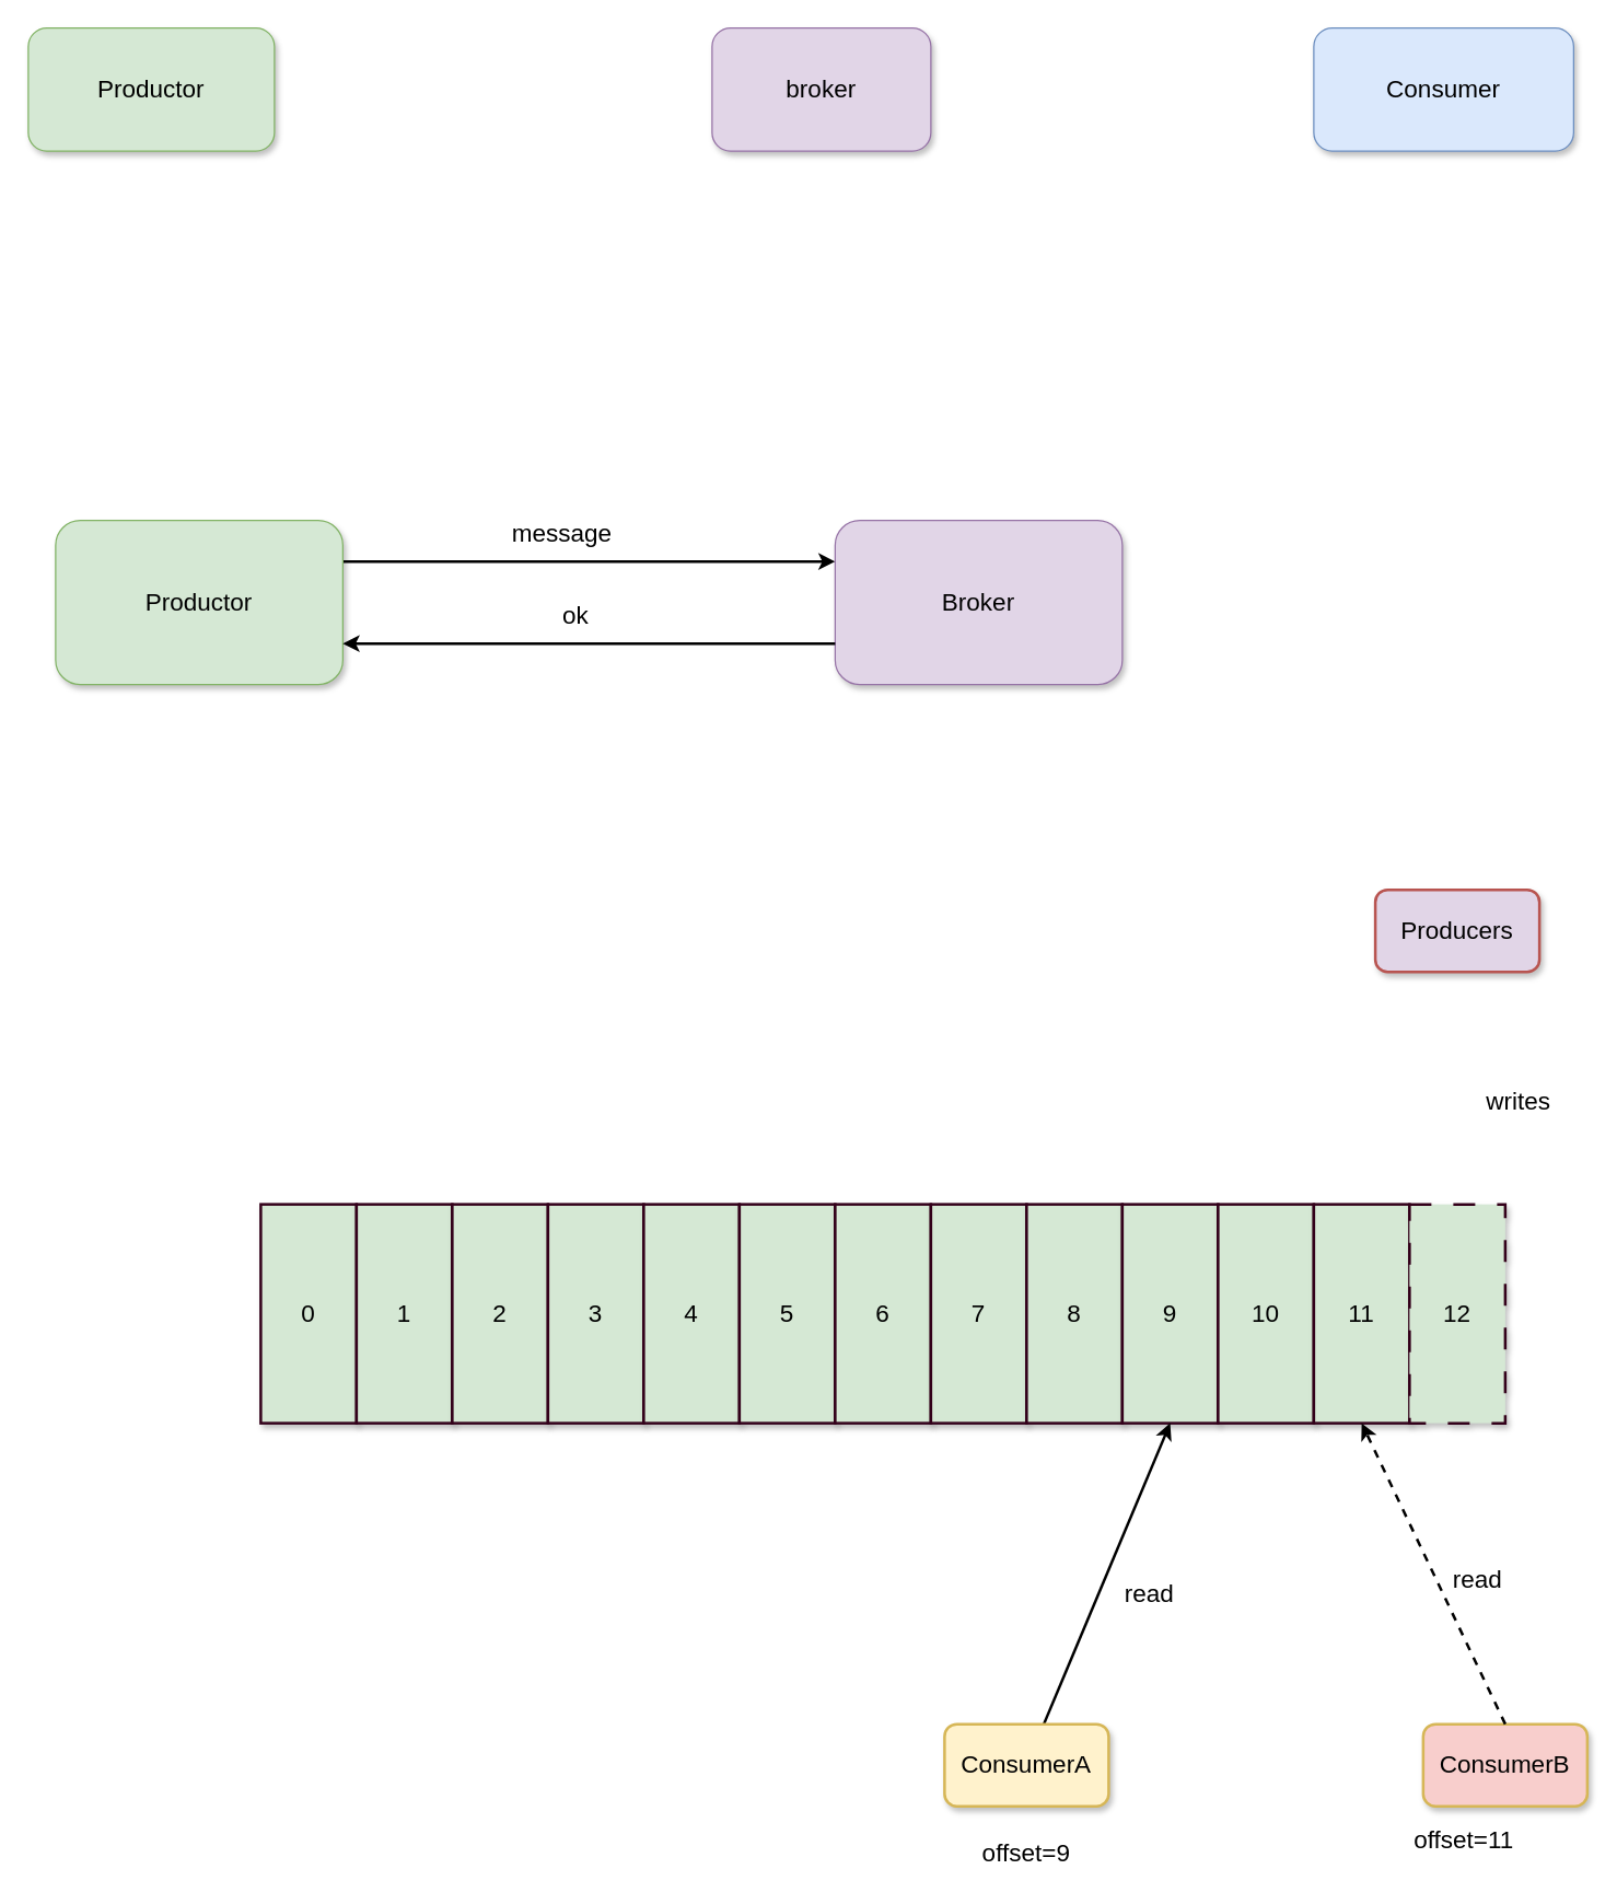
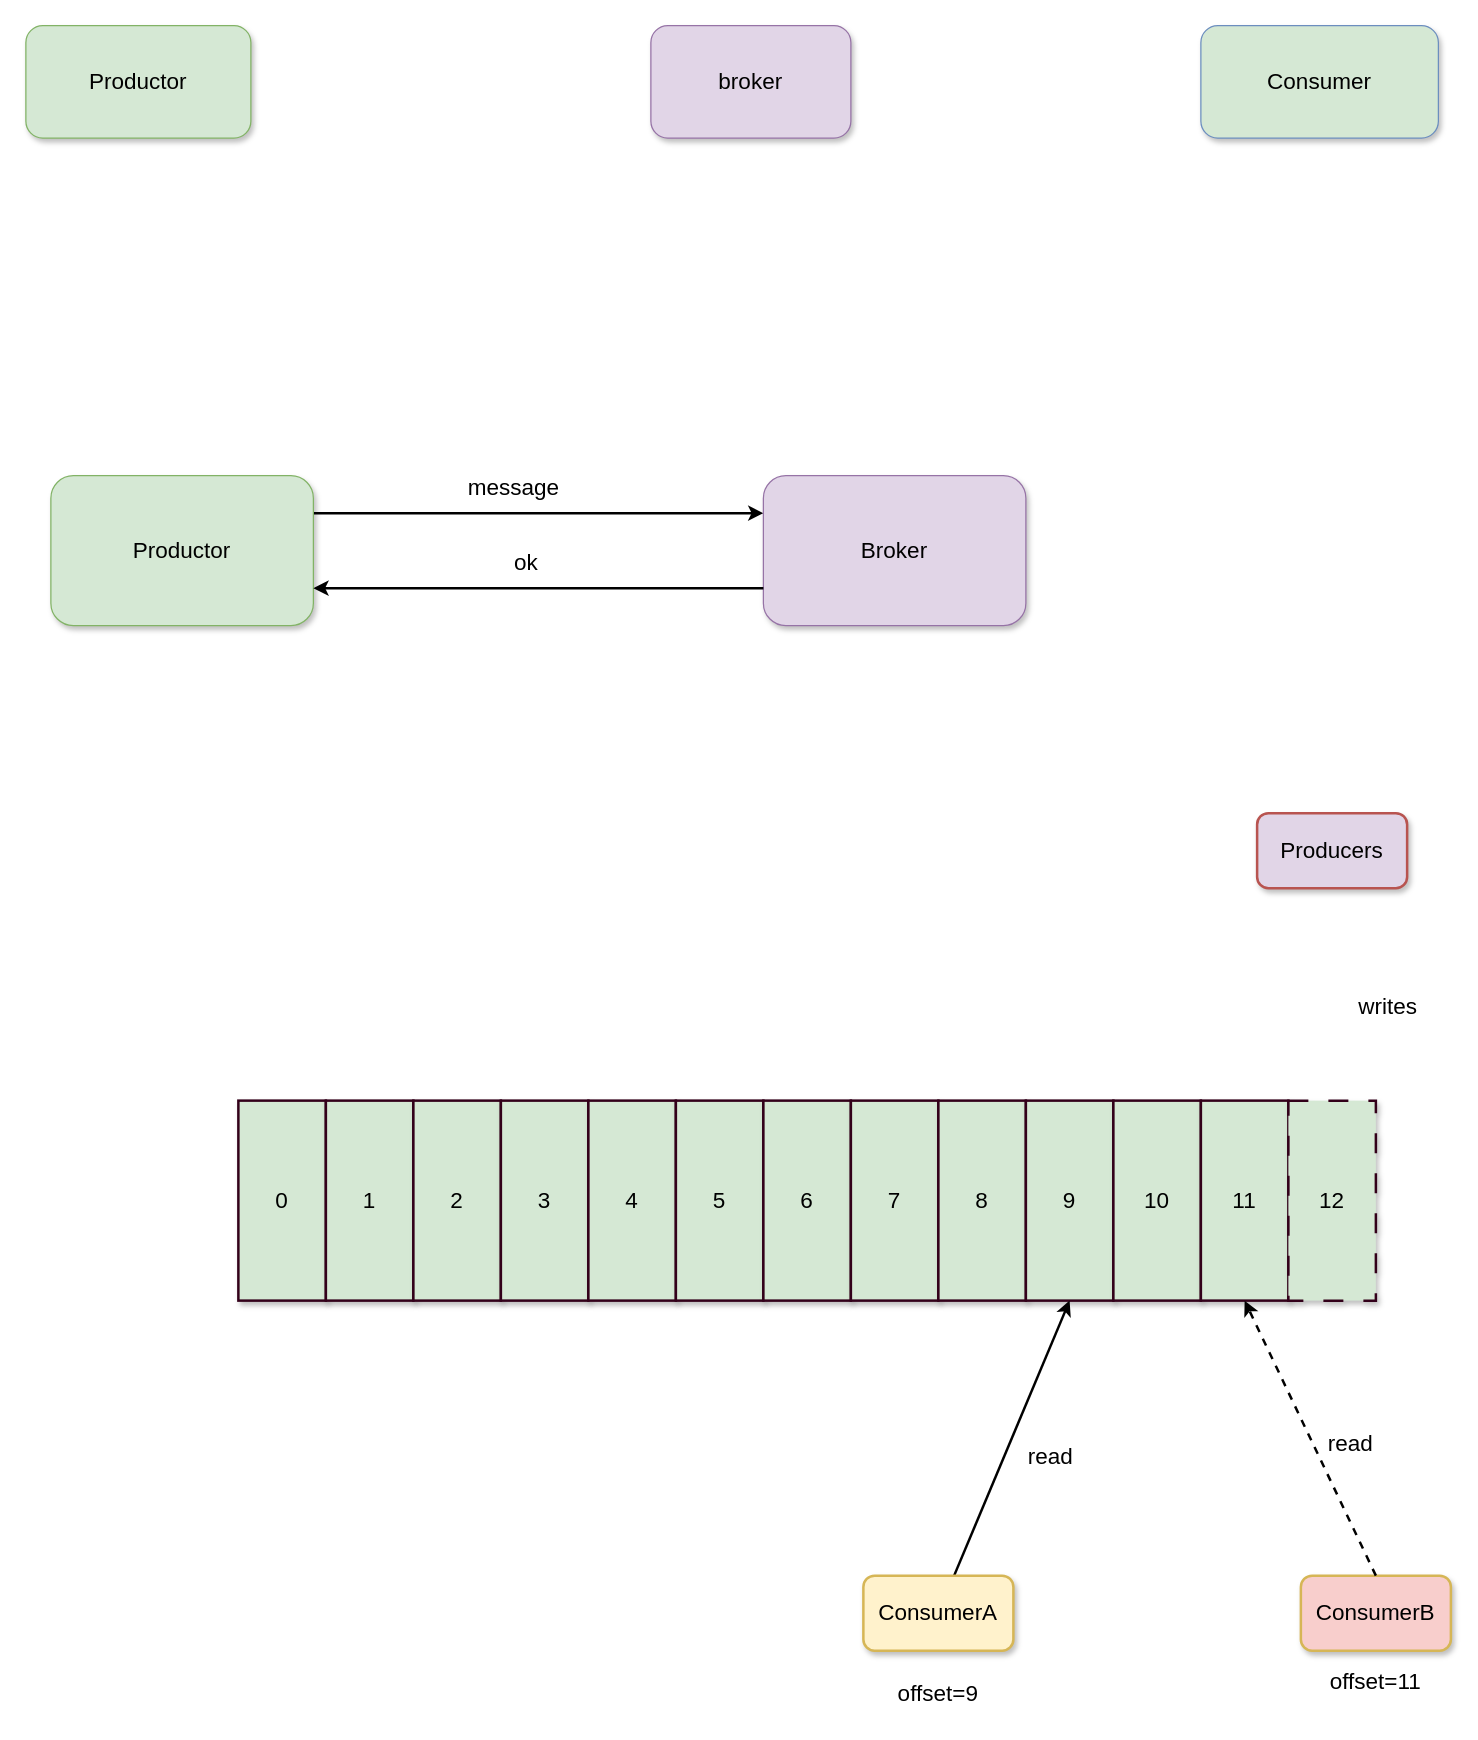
- <mxCell id="4" value="Consumer" style="rounded=1;whiteSpace=wrap;html=1;fillColor=#dae8fc;strokeColor=#6c8ebf;shadow=1;fontSize=18;" vertex="1" parent="1"><mxGeometry x="960" y="20" width="190" height="90" as="geometry" /></mxCell>
+ <mxCell id="4" value="Consumer" style="rounded=1;whiteSpace=wrap;html=1;fillColor=#d5e8d4;strokeColor=#6c8ebf;shadow=1;fontSize=18;" vertex="1" parent="1"><mxGeometry x="960" y="20" width="190" height="90" as="geometry" /></mxCell>
- <mxCell id="32" value="offset=11" style="text;html=1;strokeColor=none;fillColor=none;align=center;verticalAlign=middle;whiteSpace=wrap;rounded=0;shadow=1;glass=0;sketch=0;strokeWidth=2;fontSize=18;" vertex="1" parent="1"><mxGeometry x="1040" y="1330" width="60" height="30" as="geometry" /></mxCell>
+ <mxCell id="32" value="offset=11" style="text;html=1;strokeColor=none;fillColor=none;align=center;verticalAlign=middle;whiteSpace=wrap;rounded=0;shadow=1;glass=0;sketch=0;strokeWidth=2;fontSize=18;" vertex="1" parent="1"><mxGeometry x="1070" y="1330" width="60" height="30" as="geometry" /></mxCell>
